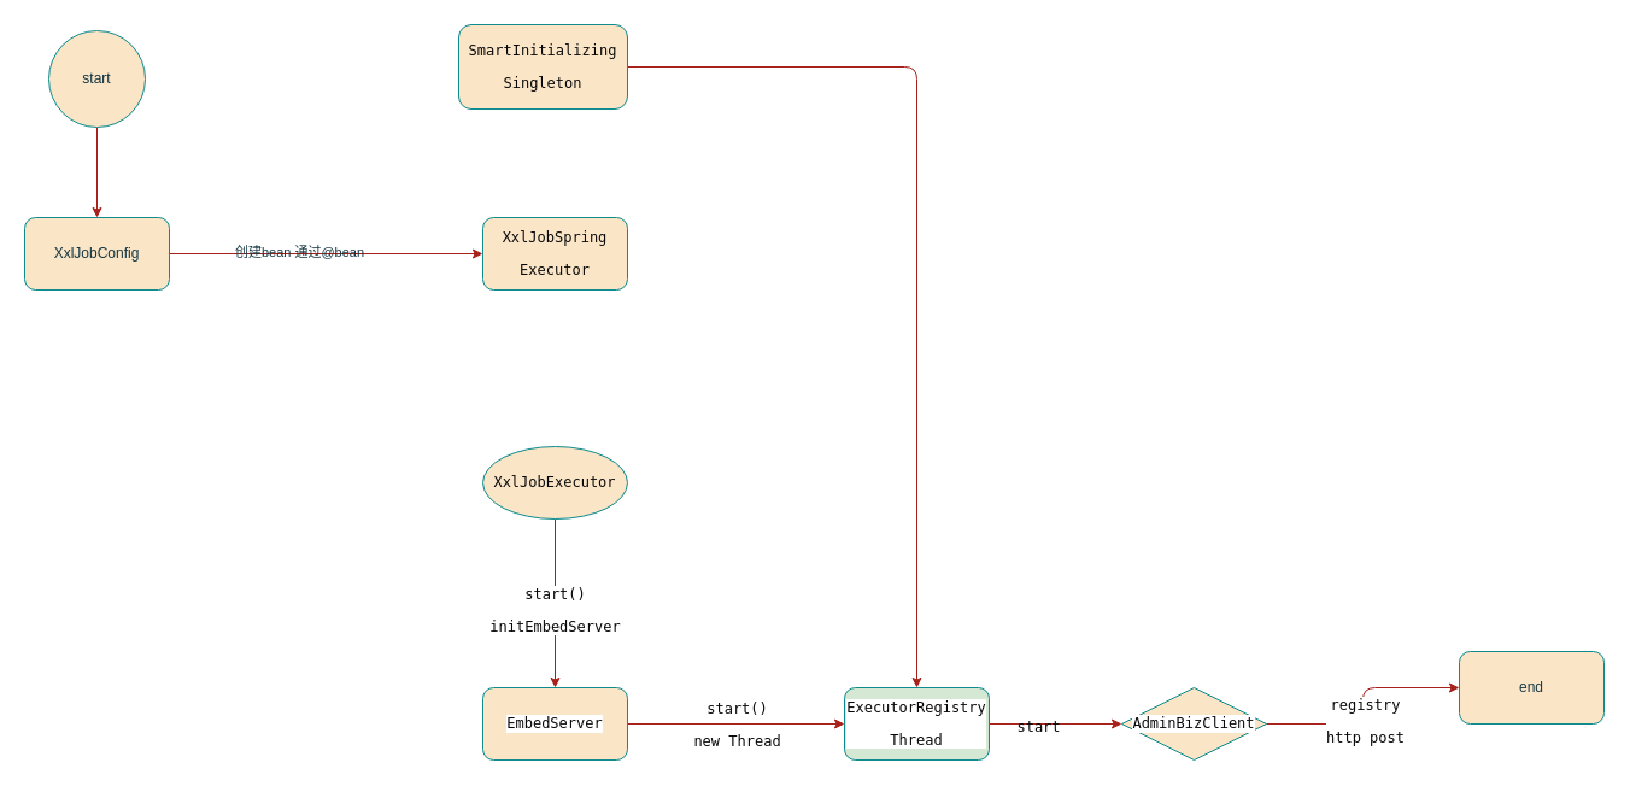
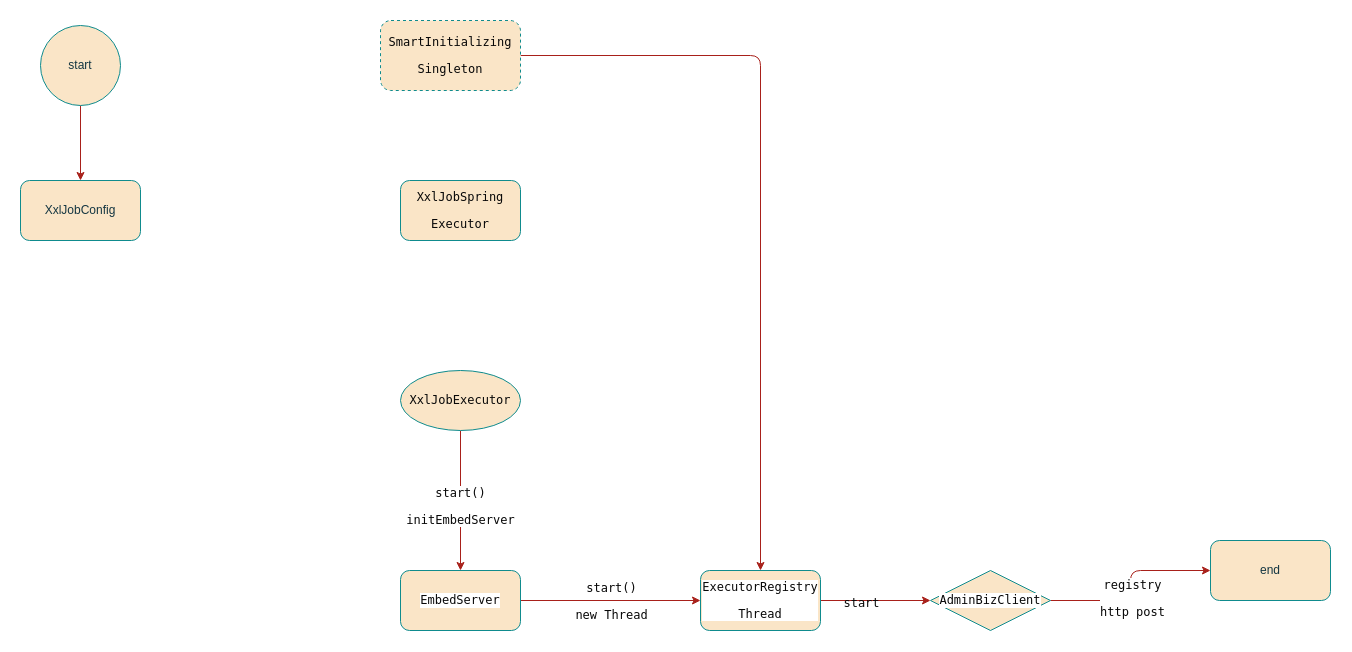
- <mxCell id="6" value="&lt;div style=&quot;color: rgb(8, 8, 8); font-family: &amp;quot;JetBrains Mono&amp;quot;, monospace; font-size: 9pt;&quot;&gt;&lt;pre style=&quot;&quot;&gt;SmartInitializing&lt;/pre&gt;&lt;pre style=&quot;&quot;&gt;Singleton&lt;/pre&gt;&lt;/div&gt;" style="rounded=1;whiteSpace=wrap;html=1;labelBackgroundColor=none;fillColor=#FAE5C7;strokeColor=#0F8B8D;fontColor=#143642;" parent="1" vertex="1"><mxGeometry x="380" y="20" width="140" height="70" as="geometry" /></mxCell>
+ <mxCell id="6" value="&lt;div style=&quot;color: rgb(8, 8, 8); font-family: &amp;quot;JetBrains Mono&amp;quot;, monospace; font-size: 9pt;&quot;&gt;&lt;pre style=&quot;&quot;&gt;SmartInitializing&lt;/pre&gt;&lt;pre style=&quot;&quot;&gt;Singleton&lt;/pre&gt;&lt;/div&gt;" style="rounded=1;whiteSpace=wrap;html=1;labelBackgroundColor=none;fillColor=#FAE5C7;strokeColor=#0F8B8D;fontColor=#143642;dashed=1;" parent="1" vertex="1"><mxGeometry x="380" y="20" width="140" height="70" as="geometry" /></mxCell>
- <mxCell id="2" value="" style="edgeStyle=orthogonalEdgeStyle;rounded=1;orthogonalLoop=1;jettySize=auto;html=1;labelBackgroundColor=none;strokeColor=#A8201A;fontColor=default;" parent="1" source="4" target="7" edge="1"><mxGeometry relative="1" as="geometry" /></mxCell>
- <mxCell id="3" value="创建bean 通过@bean&lt;br&gt;" style="edgeLabel;html=1;align=center;verticalAlign=middle;resizable=0;points=[];labelBackgroundColor=none;fontColor=#143642;" parent="2" vertex="1" connectable="0"><mxGeometry x="-0.18" y="2" relative="1" as="geometry"><mxPoint as="offset" /></mxGeometry></mxCell>
- <mxCell id="16" value="&lt;div style=&quot;background-color:#ffffff;color:#080808;font-family:'JetBrains Mono',monospace;font-size:9.0pt;&quot;&gt;&lt;pre&gt;&lt;div style=&quot;font-family: &amp;quot;JetBrains Mono&amp;quot;, monospace; font-size: 9pt;&quot;&gt;&lt;pre&gt;&lt;pre style=&quot;border-color: var(--border-color);&quot;&gt;ExecutorRegistry&lt;/pre&gt;&lt;pre style=&quot;border-color: var(--border-color);&quot;&gt;Thread&lt;/pre&gt;&lt;/pre&gt;&lt;/div&gt;&lt;/pre&gt;&lt;/div&gt;" style="whiteSpace=wrap;html=1;rounded=1;labelBackgroundColor=none;fillColor=#d5e8d4;strokeColor=#0F8B8D;fontColor=#143642;" parent="1" vertex="1"><mxGeometry x="700" y="570" width="120" height="60" as="geometry" /></mxCell>
+ <mxCell id="16" value="&lt;div style=&quot;background-color:#ffffff;color:#080808;font-family:'JetBrains Mono',monospace;font-size:9.0pt;&quot;&gt;&lt;pre&gt;&lt;div style=&quot;font-family: &amp;quot;JetBrains Mono&amp;quot;, monospace; font-size: 9pt;&quot;&gt;&lt;pre&gt;&lt;pre style=&quot;border-color: var(--border-color);&quot;&gt;ExecutorRegistry&lt;/pre&gt;&lt;pre style=&quot;border-color: var(--border-color);&quot;&gt;Thread&lt;/pre&gt;&lt;/pre&gt;&lt;/div&gt;&lt;/pre&gt;&lt;/div&gt;" style="whiteSpace=wrap;html=1;rounded=1;labelBackgroundColor=none;fillColor=#FAE5C7;strokeColor=#0F8B8D;fontColor=#143642;" parent="1" vertex="1"><mxGeometry x="700" y="570" width="120" height="60" as="geometry" /></mxCell>
